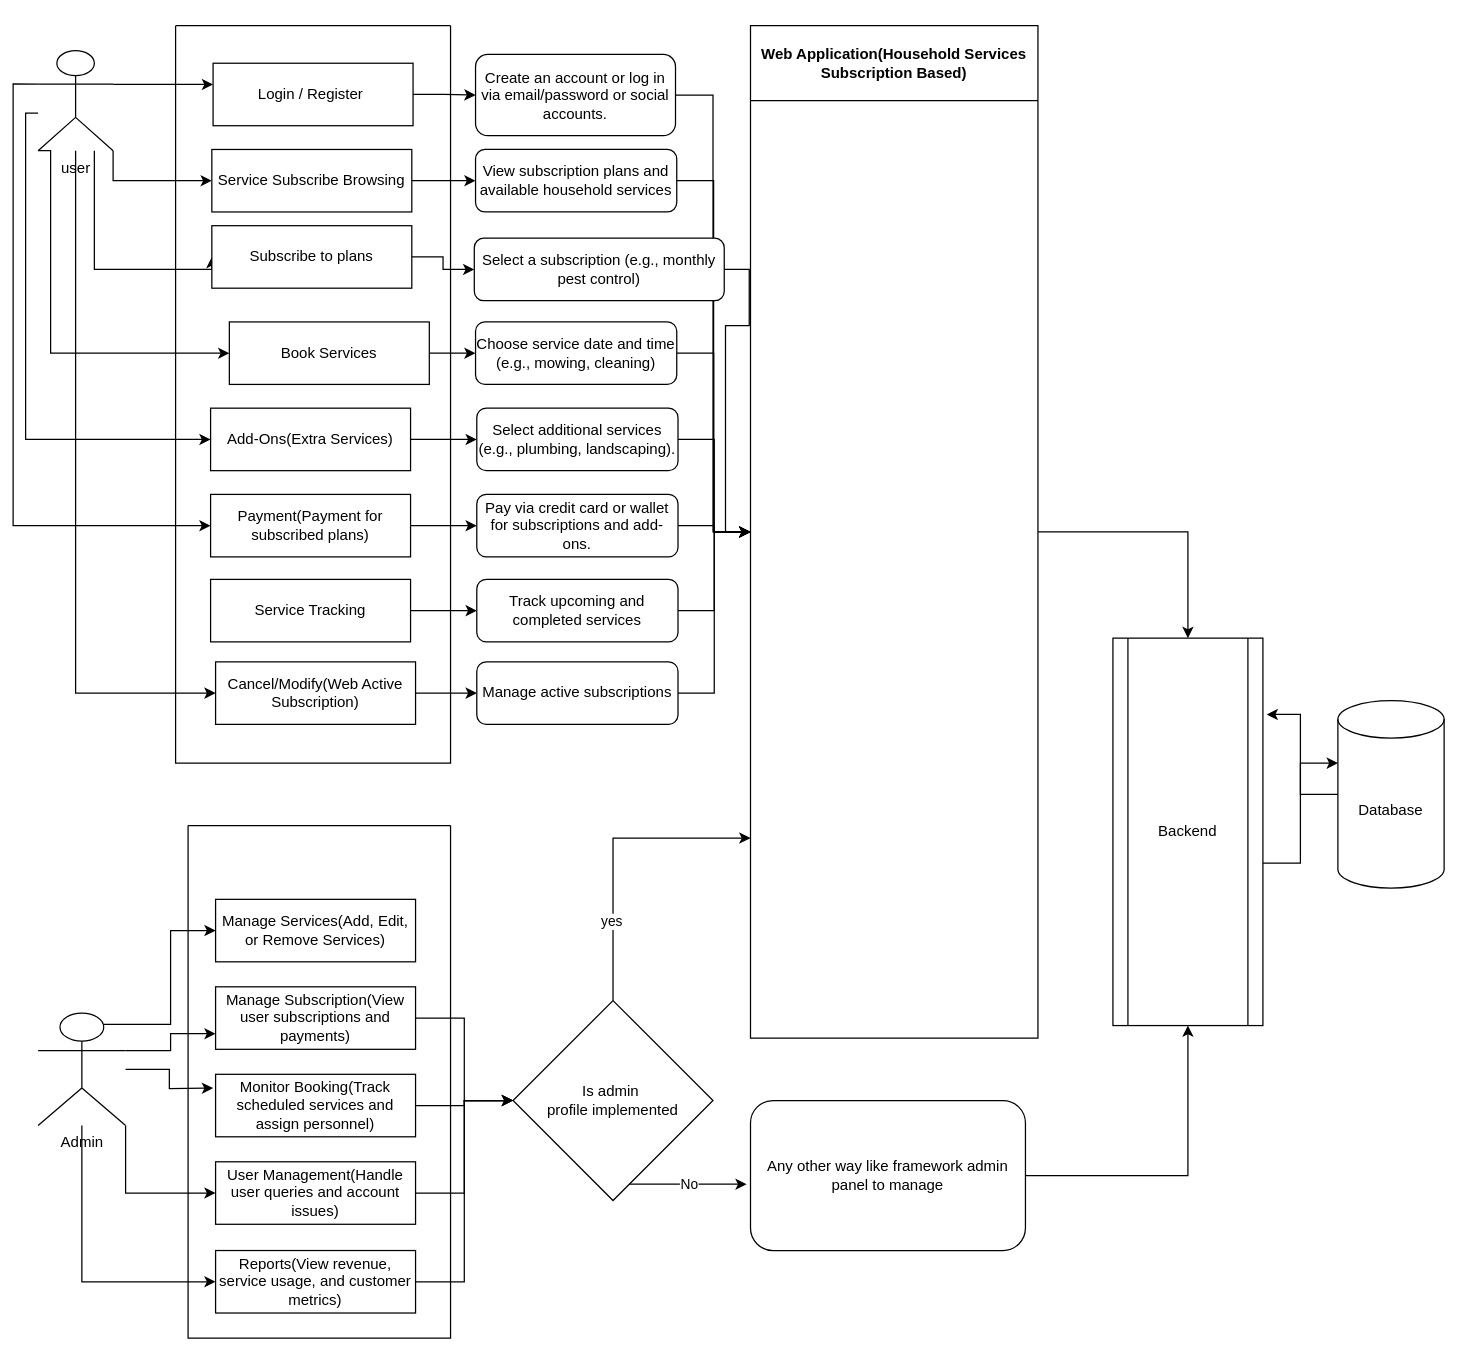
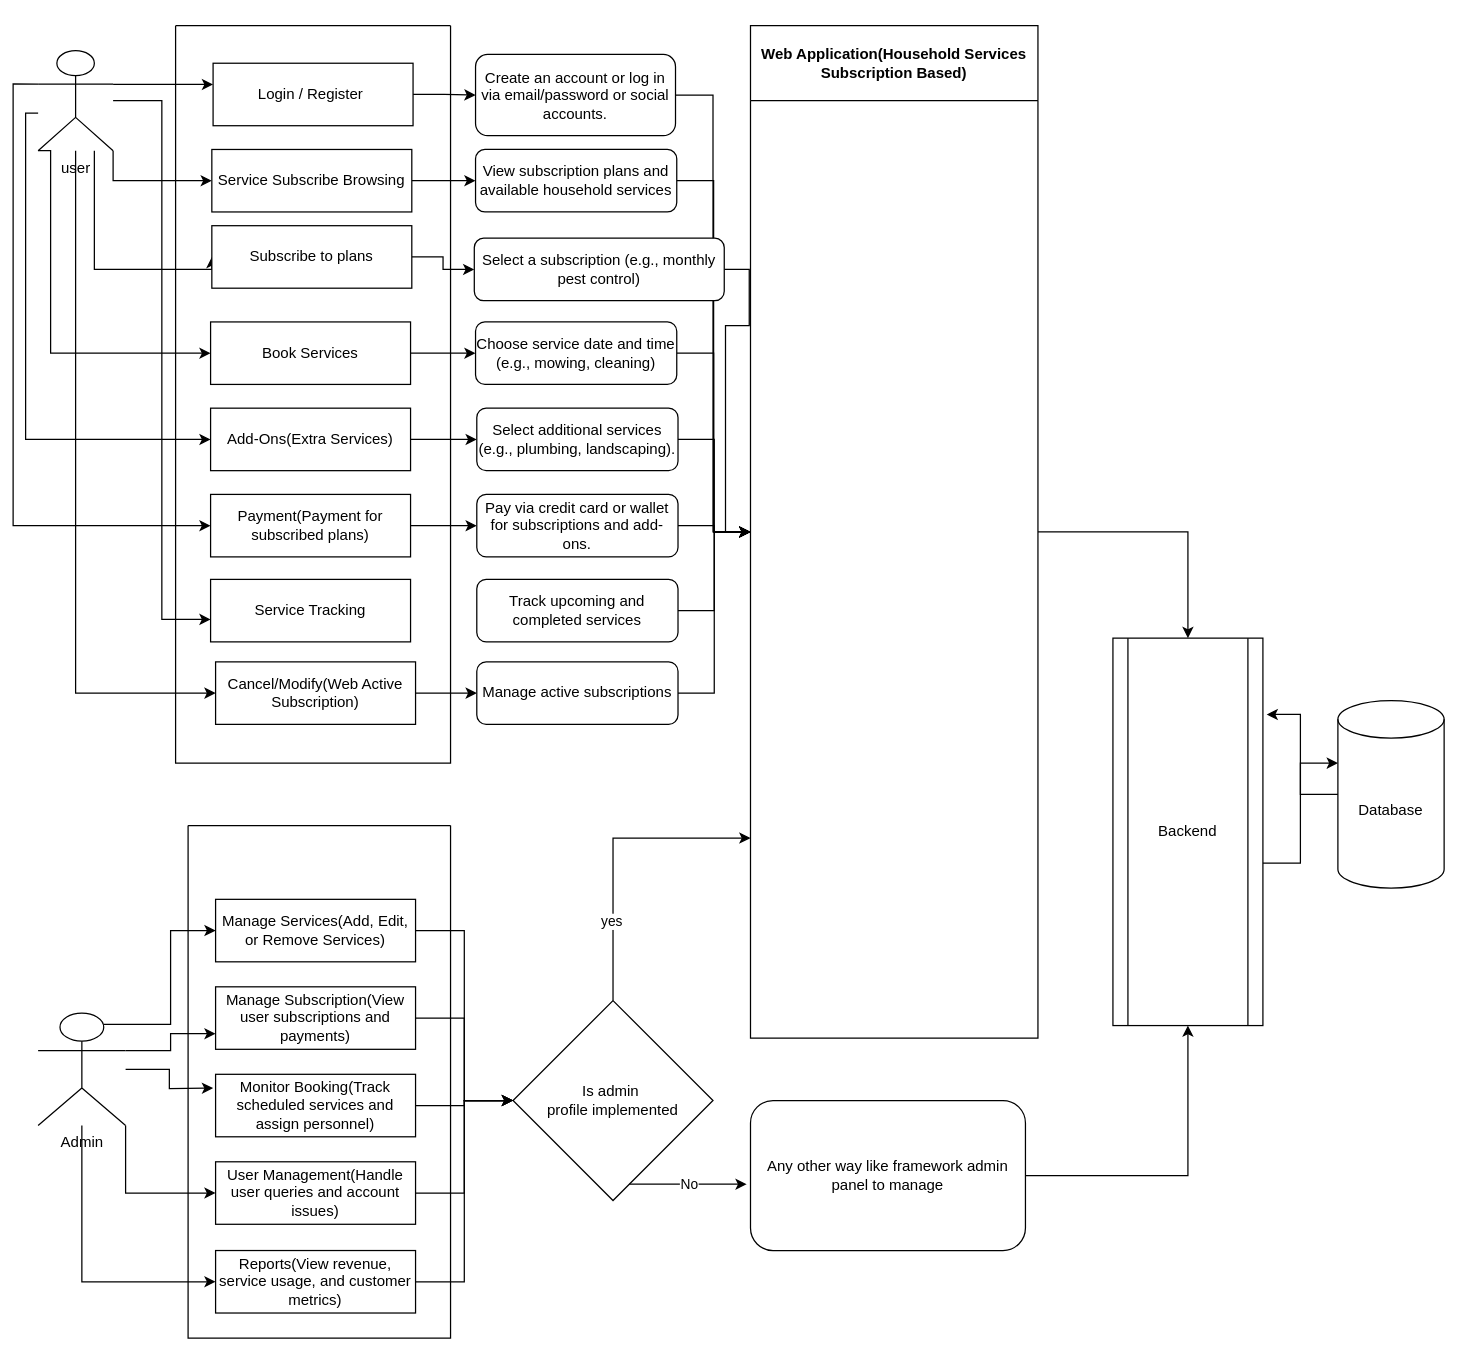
- <mxCell id="23" value="Book Services" style="rounded=0;whiteSpace=wrap;html=1;" vertex="1" parent="1"><mxGeometry x="183" y="257" width="160" height="50" as="geometry" /></mxCell>
+ <mxCell id="23" value="Book Services" style="rounded=0;whiteSpace=wrap;html=1;" vertex="1" parent="1"><mxGeometry x="168" y="257" width="160" height="50" as="geometry" /></mxCell>
+ <mxCell id="30" style="edgeStyle=orthogonalEdgeStyle;rounded=0;orthogonalLoop=1;jettySize=auto;html=1;entryX=0;entryY=0.64;entryDx=0;entryDy=0;entryPerimeter=0;" edge="1" parent="1" source="9" target="29"><mxGeometry relative="1" as="geometry" /></mxCell>
- <mxCell id="28" style="edgeStyle=orthogonalEdgeStyle;rounded=0;orthogonalLoop=1;jettySize=auto;html=1;entryX=0;entryY=0.5;entryDx=0;entryDy=0;" edge="1" parent="1" source="29" target="57"><mxGeometry relative="1" as="geometry" /></mxCell>
+ <mxCell id="34" style="edgeStyle=orthogonalEdgeStyle;rounded=0;orthogonalLoop=1;jettySize=auto;html=1;entryX=0;entryY=0.5;entryDx=0;entryDy=0;" edge="1" parent="1" source="35" target="69"><mxGeometry relative="1" as="geometry" /></mxCell>
